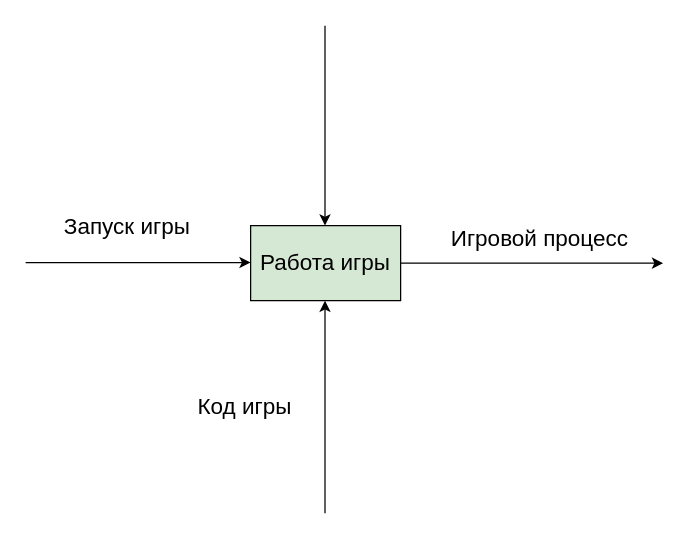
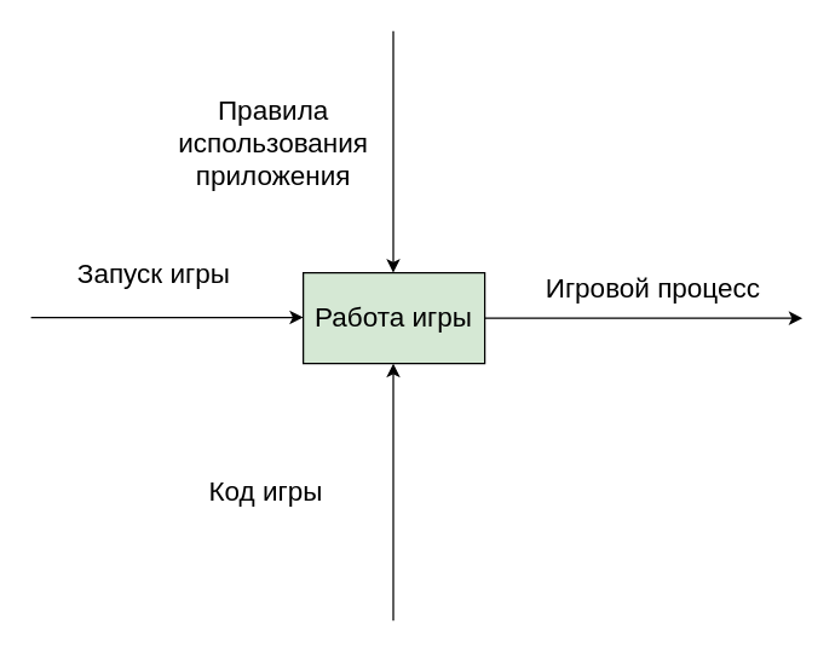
+ <mxCell id="10" value="Правила &lt;br&gt;использования&lt;br&gt;приложения" style="text;html=1;align=center;verticalAlign=middle;resizable=0;points=[];autosize=1;strokeColor=none;fillColor=none;fontSize=18;" parent="1" vertex="1"><mxGeometry x="110" y="60" width="140" height="70" as="geometry" /></mxCell>
- <mxCell id="6" value="Код игры" style="text;html=1;align=center;verticalAlign=middle;resizable=0;points=[];autosize=1;strokeColor=none;fillColor=none;fontSize=18;" parent="1" vertex="1"><mxGeometry x="150" y="310" width="90" height="30" as="geometry" /></mxCell>
+ <mxCell id="6" value="Код игры" style="text;html=1;align=center;verticalAlign=middle;resizable=0;points=[];autosize=1;strokeColor=none;fillColor=none;fontSize=18;" parent="1" vertex="1"><mxGeometry x="130" y="310" width="90" height="30" as="geometry" /></mxCell>
